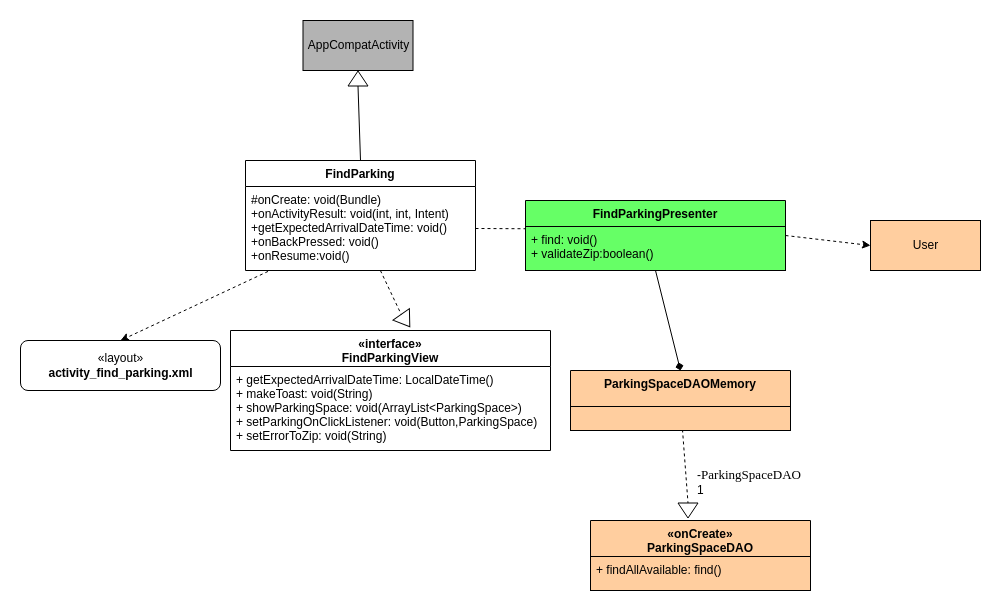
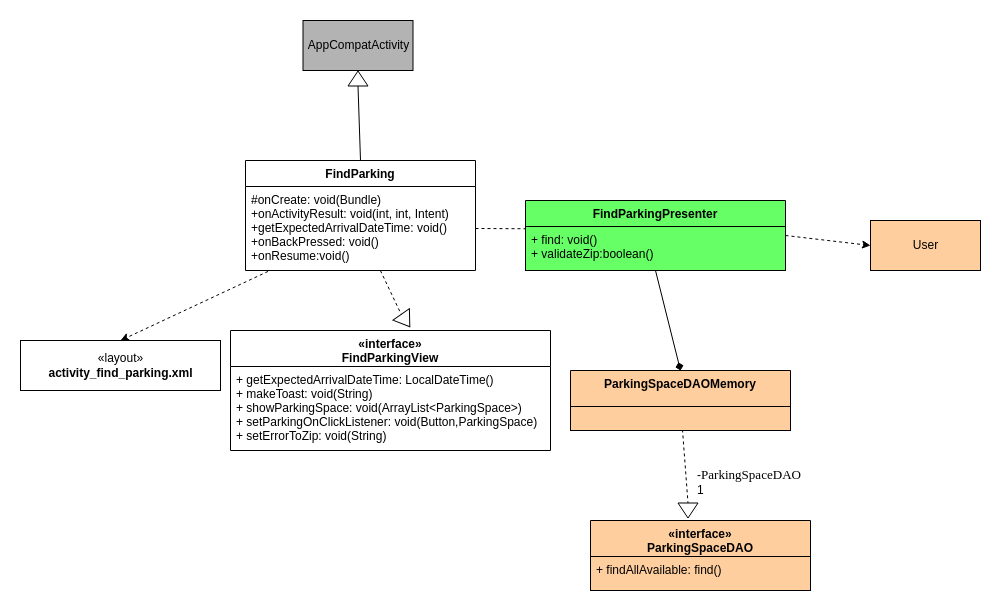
- <mxCell id="6" value="«layout»&lt;br&gt;&lt;b&gt;activity_find_parking.xml&lt;/b&gt;" style="html=1;strokeColor=#000000;fillColor=#FFFFFF;rounded=1;" vertex="1" parent="1"><mxGeometry x="20" y="340" width="200" height="50" as="geometry" /></mxCell>
+ <mxCell id="6" value="«layout»&lt;br&gt;&lt;b&gt;activity_find_parking.xml&lt;/b&gt;" style="html=1;strokeColor=#000000;fillColor=#FFFFFF;" vertex="1" parent="1"><mxGeometry x="20" y="340" width="200" height="50" as="geometry" /></mxCell>
- <mxCell id="24" value="«onCreate»&#10;ParkingSpaceDAO&#10;" style="swimlane;fontStyle=1;align=center;verticalAlign=top;childLayout=stackLayout;horizontal=1;startSize=36;horizontalStack=0;resizeParent=1;resizeParentMax=0;resizeLast=0;collapsible=1;marginBottom=0;strokeColor=#000000;fillColor=#FFCE9F;gradientColor=none;" vertex="1" parent="1"><mxGeometry x="590" y="520" width="220" height="70" as="geometry"><mxRectangle x="360" y="590" width="120" height="70" as="alternateBounds" /></mxGeometry></mxCell>
+ <mxCell id="24" value="«interface»&#10;ParkingSpaceDAO&#10;" style="swimlane;fontStyle=1;align=center;verticalAlign=top;childLayout=stackLayout;horizontal=1;startSize=36;horizontalStack=0;resizeParent=1;resizeParentMax=0;resizeLast=0;collapsible=1;marginBottom=0;strokeColor=#000000;fillColor=#FFCE9F;gradientColor=none;" vertex="1" parent="1"><mxGeometry x="590" y="520" width="220" height="70" as="geometry"><mxRectangle x="360" y="590" width="120" height="70" as="alternateBounds" /></mxGeometry></mxCell>
